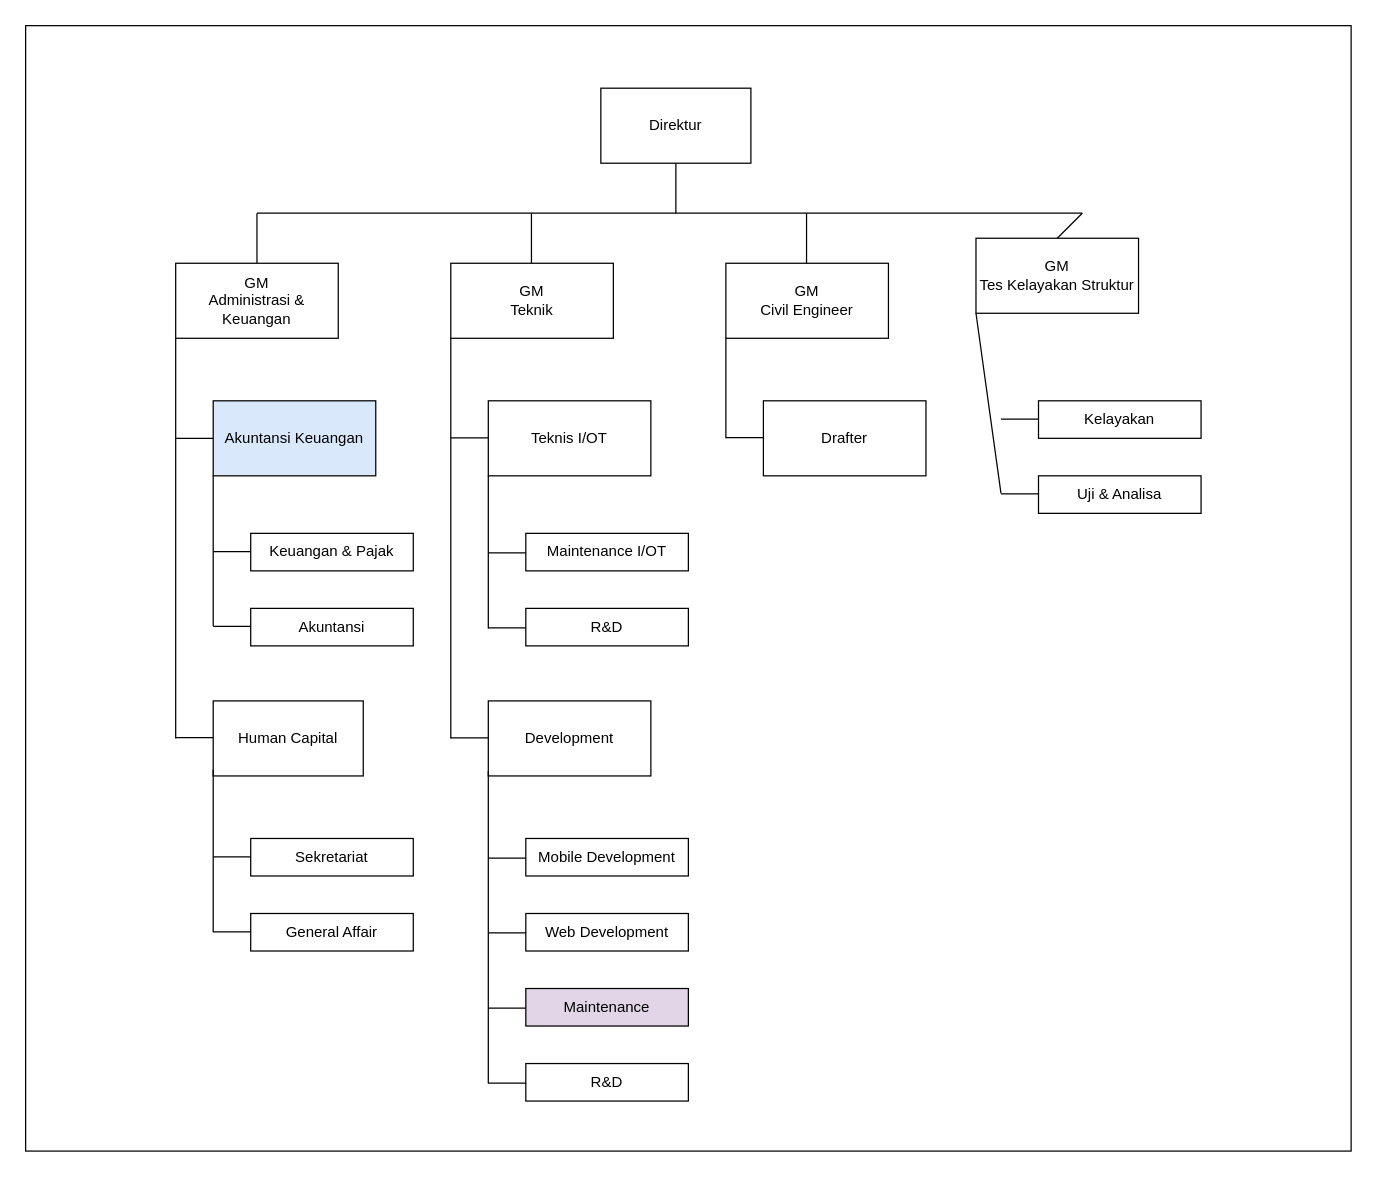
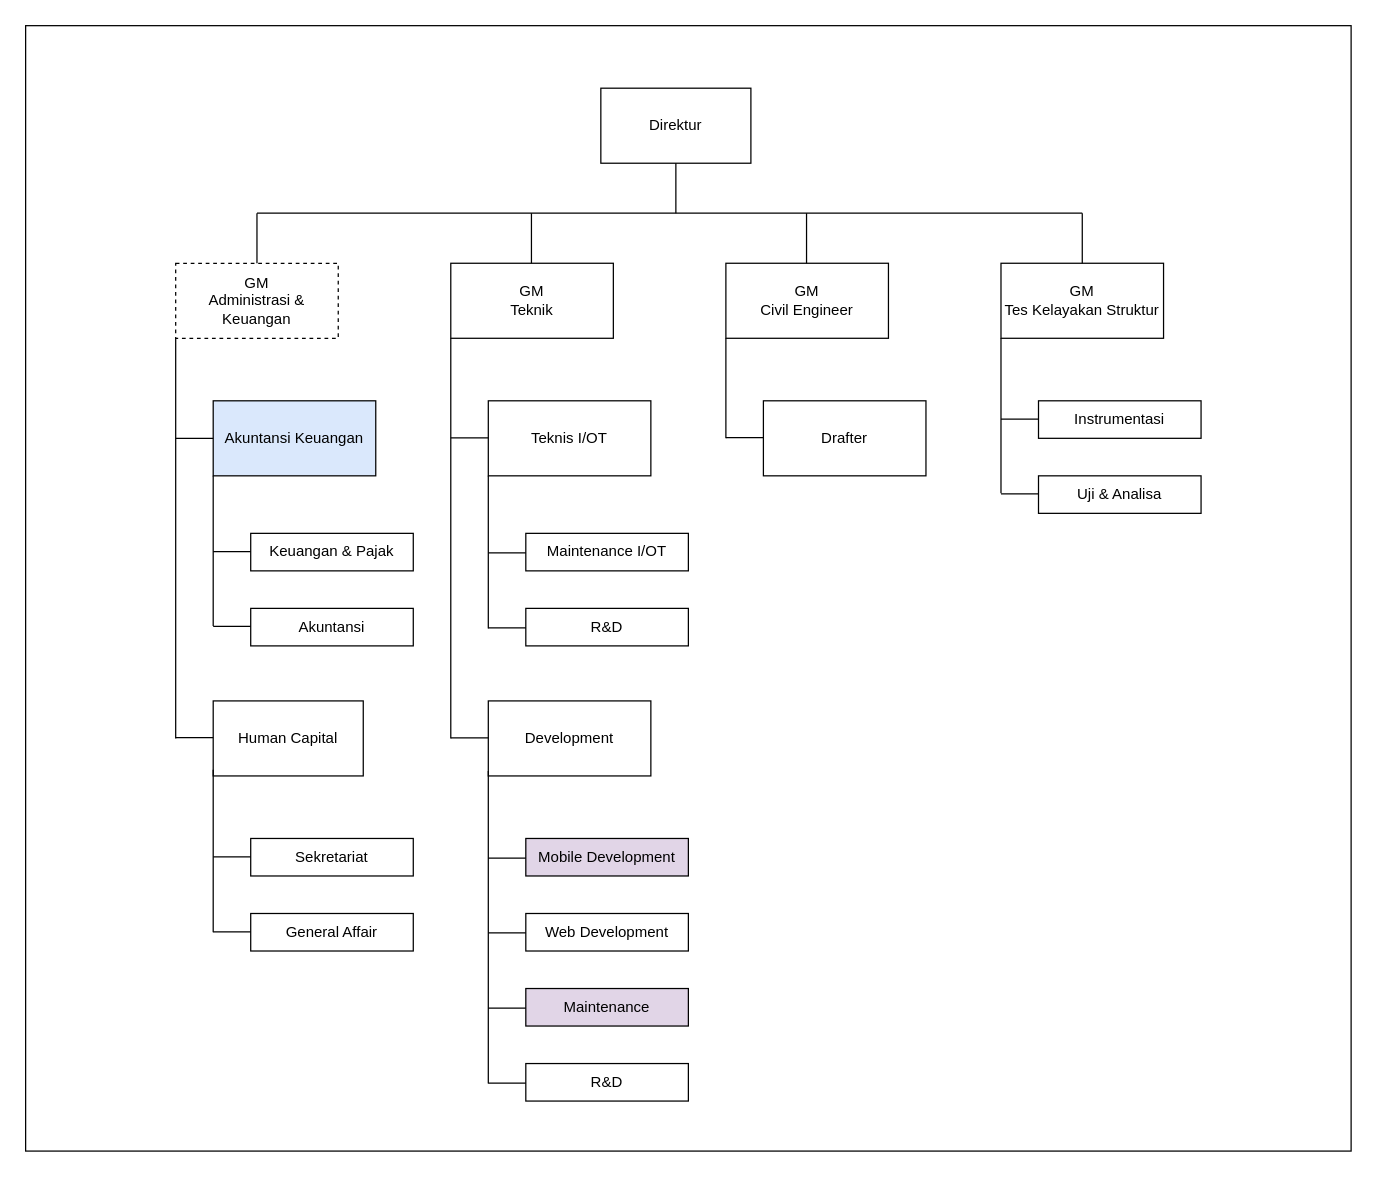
- <mxCell id="6" value="&lt;font style=&quot;font-size: 12px;&quot;&gt;GM&lt;br&gt;Tes Kelayakan Struktur&lt;/font&gt;" style="rounded=0;whiteSpace=wrap;html=1;" parent="1" vertex="1"><mxGeometry x="780" y="190" width="130" height="60" as="geometry" /></mxCell>
+ <mxCell id="6" value="&lt;font style=&quot;font-size: 12px;&quot;&gt;GM&lt;br&gt;Tes Kelayakan Struktur&lt;/font&gt;" style="rounded=0;whiteSpace=wrap;html=1;" parent="1" vertex="1"><mxGeometry x="800" y="210" width="130" height="60" as="geometry" /></mxCell>
- <mxCell id="4" value="&lt;font style=&quot;font-size: 12px;&quot;&gt;GM&lt;br&gt;Administrasi &amp;amp; Keuangan&lt;/font&gt;" style="rounded=0;whiteSpace=wrap;html=1;" parent="1" vertex="1"><mxGeometry x="140" y="210" width="130" height="60" as="geometry" /></mxCell>
+ <mxCell id="4" value="&lt;font style=&quot;font-size: 12px;&quot;&gt;GM&lt;br&gt;Administrasi &amp;amp; Keuangan&lt;/font&gt;" style="rounded=0;whiteSpace=wrap;html=1;dashed=1;" parent="1" vertex="1"><mxGeometry x="140" y="210" width="130" height="60" as="geometry" /></mxCell>
- <mxCell id="53" value="&lt;font style=&quot;font-size: 12px;&quot;&gt;Kelayakan&lt;/font&gt;" style="rounded=0;whiteSpace=wrap;html=1;" vertex="1" parent="1"><mxGeometry x="830" y="320" width="130" height="30" as="geometry" /></mxCell>
+ <mxCell id="53" value="&lt;font style=&quot;font-size: 12px;&quot;&gt;Instrumentasi&lt;/font&gt;" style="rounded=0;whiteSpace=wrap;html=1;" vertex="1" parent="1"><mxGeometry x="830" y="320" width="130" height="30" as="geometry" /></mxCell>
- <mxCell id="17" value="&lt;font style=&quot;font-size: 12px;&quot;&gt;Mobile Development&lt;/font&gt;" style="rounded=0;whiteSpace=wrap;html=1;" parent="1" vertex="1"><mxGeometry x="420" y="670" width="130" height="30" as="geometry" /></mxCell>
+ <mxCell id="17" value="&lt;font style=&quot;font-size: 12px;&quot;&gt;Mobile Development&lt;/font&gt;" style="rounded=0;whiteSpace=wrap;html=1;fillColor=#e1d5e7;" parent="1" vertex="1"><mxGeometry x="420" y="670" width="130" height="30" as="geometry" /></mxCell>
